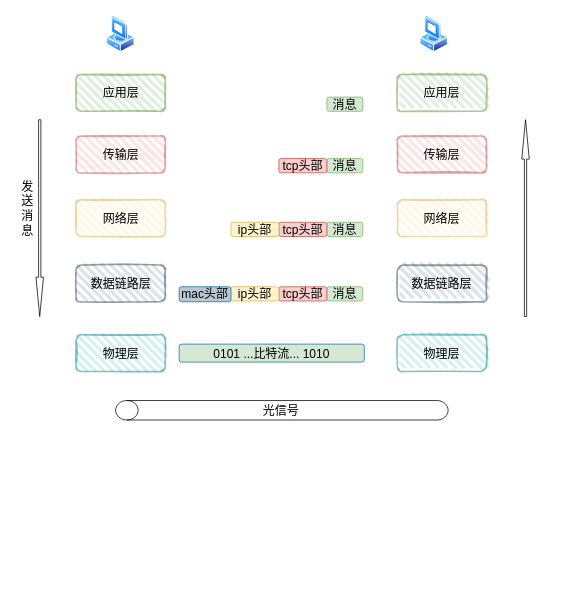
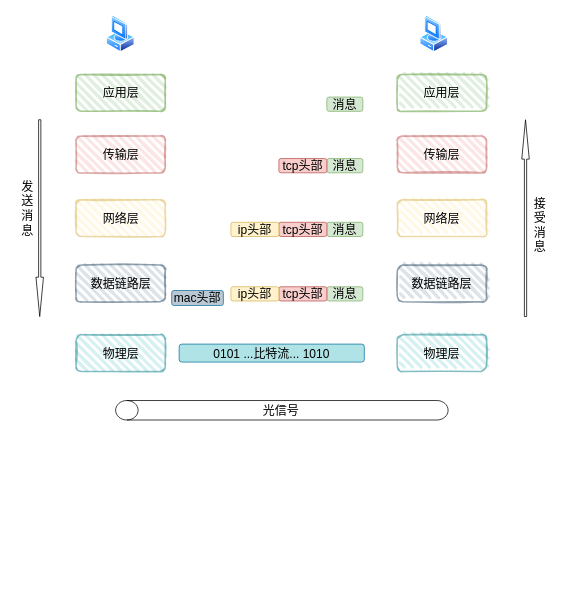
+ <mxCell id="30" value="接受消息" style="text;html=1;strokeColor=none;fillColor=none;align=center;verticalAlign=middle;whiteSpace=wrap;rounded=0;fontSize=16;" vertex="1" parent="1"><mxGeometry x="707" y="230" width="25" height="139" as="geometry" /></mxCell>
- <mxCell id="23" value="mac头部" style="rounded=1;whiteSpace=wrap;html=1;fontSize=16;fillColor=#BAC8D3;strokeColor=#10739e;" vertex="1" parent="1"><mxGeometry x="238" y="382" width="69" height="20" as="geometry" /></mxCell>
+ <mxCell id="23" value="mac头部" style="rounded=1;whiteSpace=wrap;html=1;fontSize=16;fillColor=#BAC8D3;strokeColor=#10739e;" vertex="1" parent="1"><mxGeometry x="228" y="387" width="69" height="20" as="geometry" /></mxCell>
- <mxCell id="24" value="0101 ...比特流... 1010" style="rounded=1;whiteSpace=wrap;html=1;fontSize=16;fillColor=#d5e8d4;strokeColor=#10739e;" vertex="1" parent="1"><mxGeometry x="238" y="458.5" width="247" height="24" as="geometry" /></mxCell>
+ <mxCell id="24" value="0101 ...比特流... 1010" style="rounded=1;whiteSpace=wrap;html=1;fontSize=16;fillColor=#B0E3E6;strokeColor=#10739e;" vertex="1" parent="1"><mxGeometry x="238" y="458.5" width="247" height="24" as="geometry" /></mxCell>
